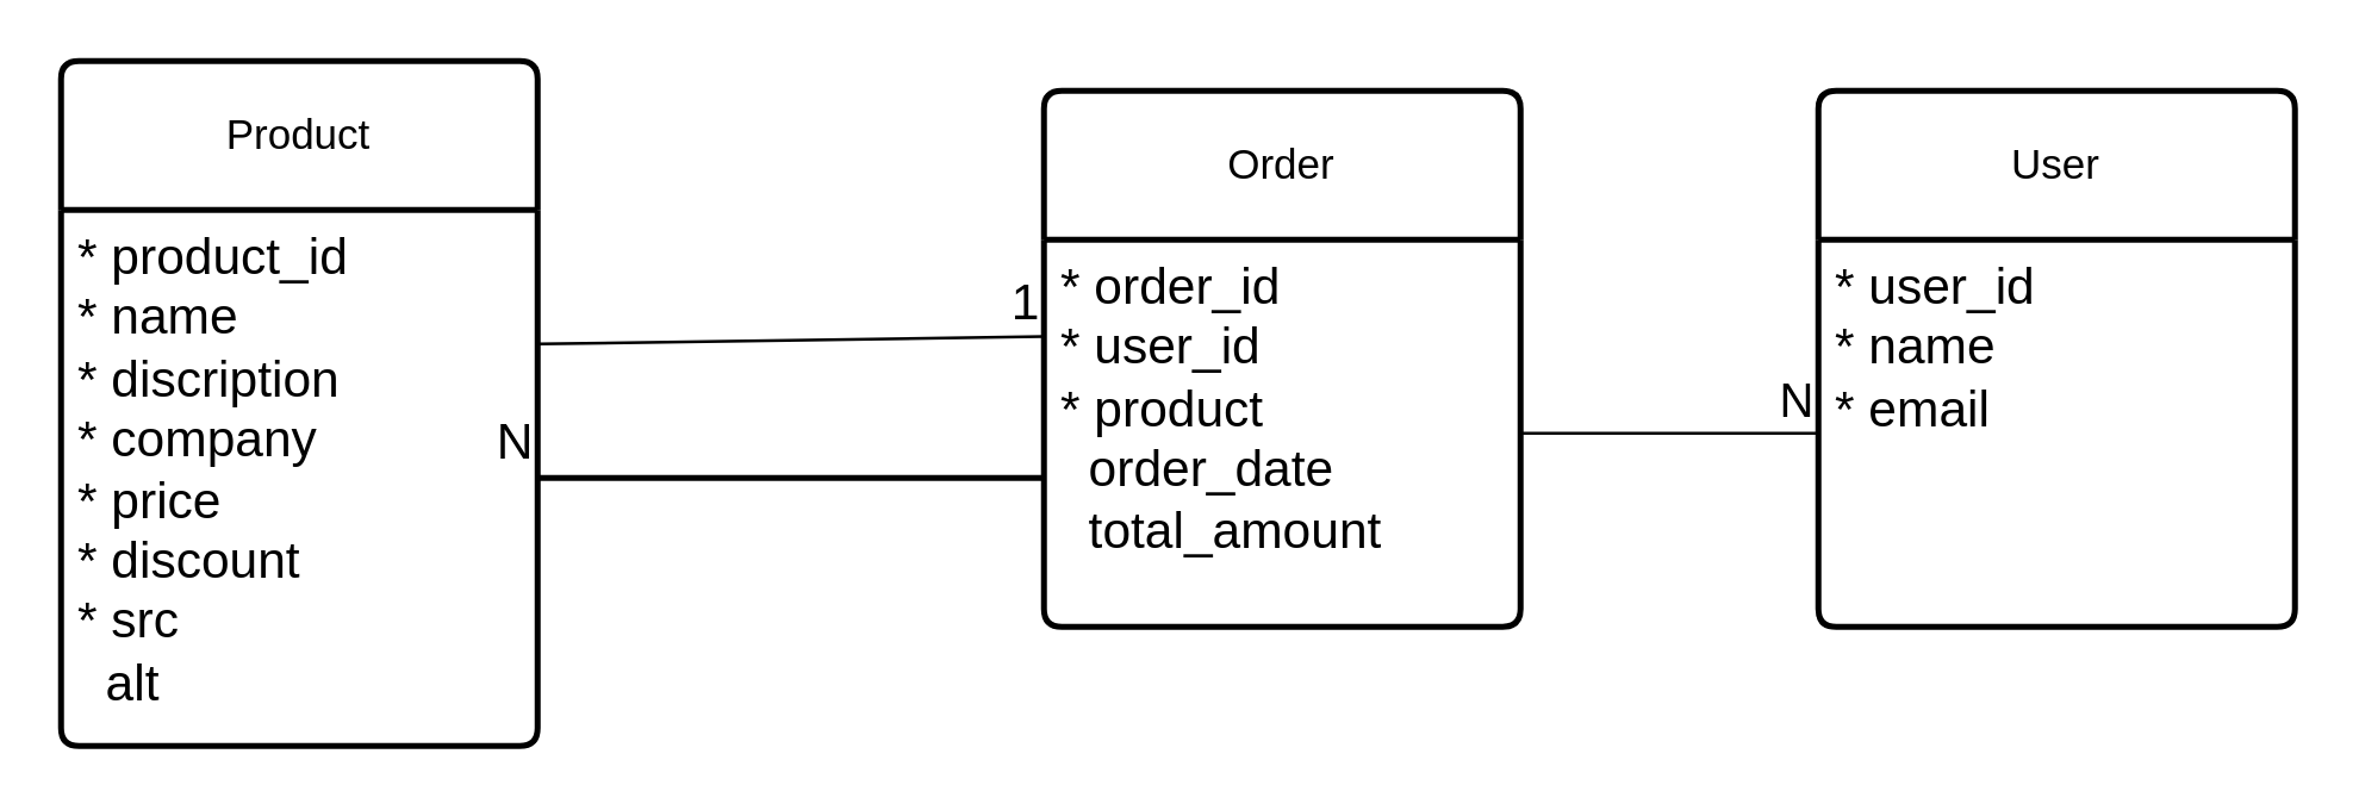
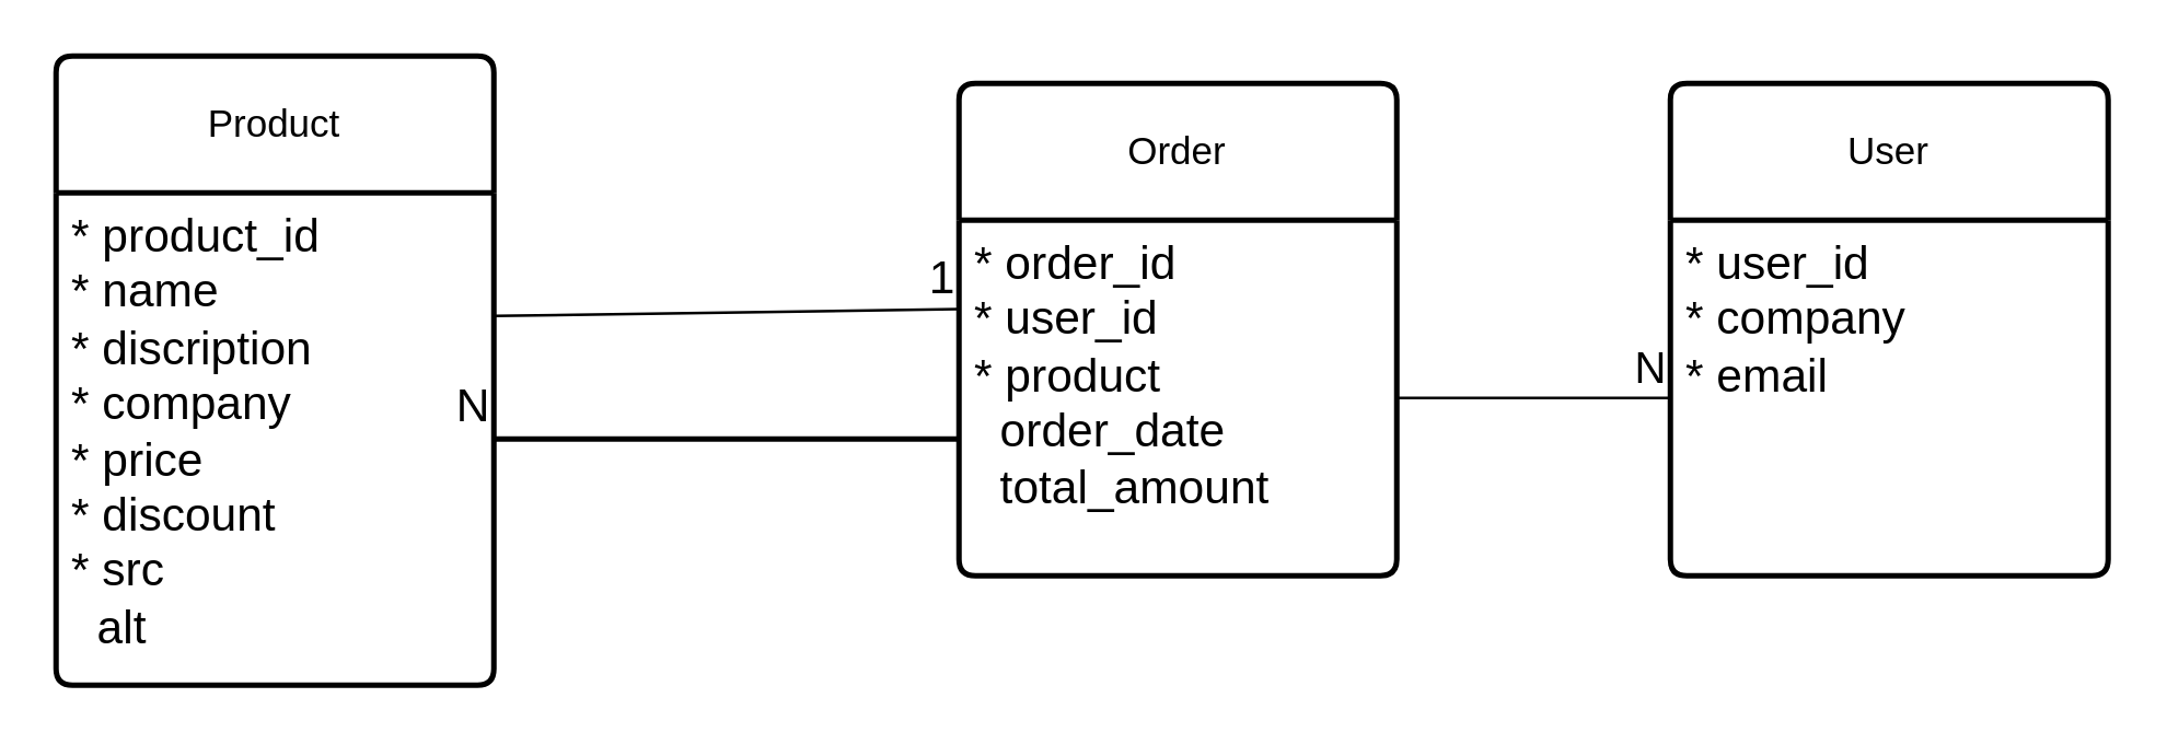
- <mxCell id="5" value="&lt;font style=&quot;font-size: 17px;&quot;&gt;* user_id&lt;br&gt;* name&lt;br&gt;* email&lt;br&gt;&lt;/font&gt;" style="align=left;strokeColor=none;fillColor=none;spacingLeft=4;fontSize=12;verticalAlign=top;resizable=0;rotatable=0;part=1;html=1;" vertex="1" parent="4"><mxGeometry y="50" width="160" height="130" as="geometry" /></mxCell>
+ <mxCell id="5" value="&lt;font style=&quot;font-size: 17px;&quot;&gt;* user_id&lt;br&gt;* company&lt;br&gt;* email&lt;br&gt;&lt;/font&gt;" style="align=left;strokeColor=none;fillColor=none;spacingLeft=4;fontSize=12;verticalAlign=top;resizable=0;rotatable=0;part=1;html=1;" vertex="1" parent="4"><mxGeometry y="50" width="160" height="130" as="geometry" /></mxCell>
